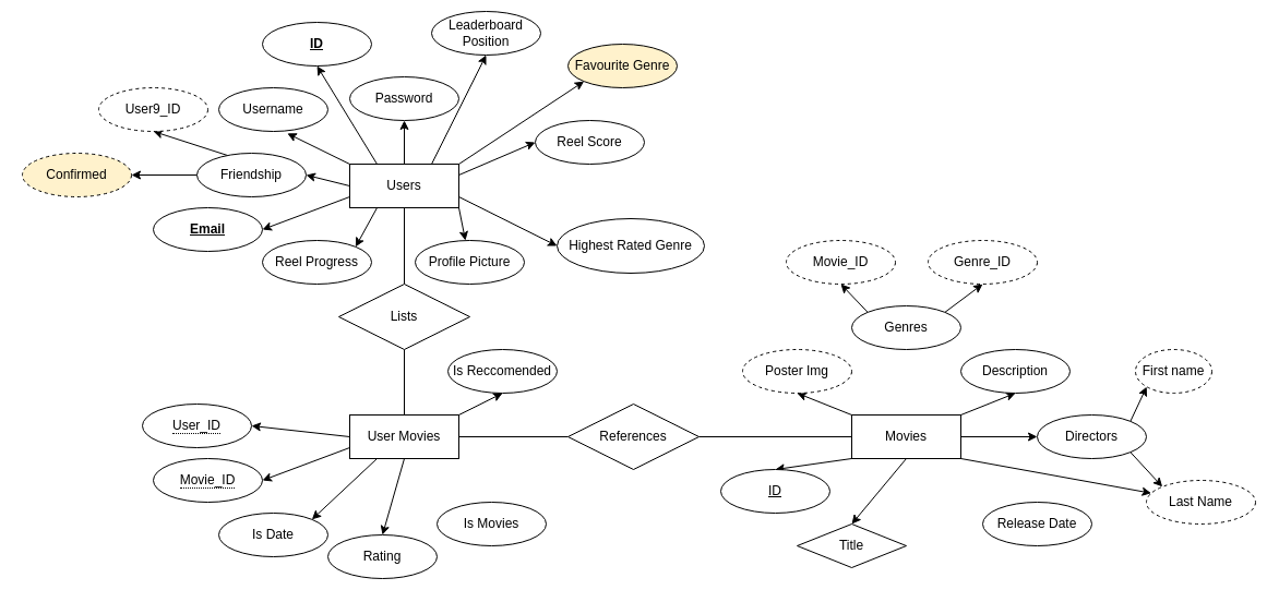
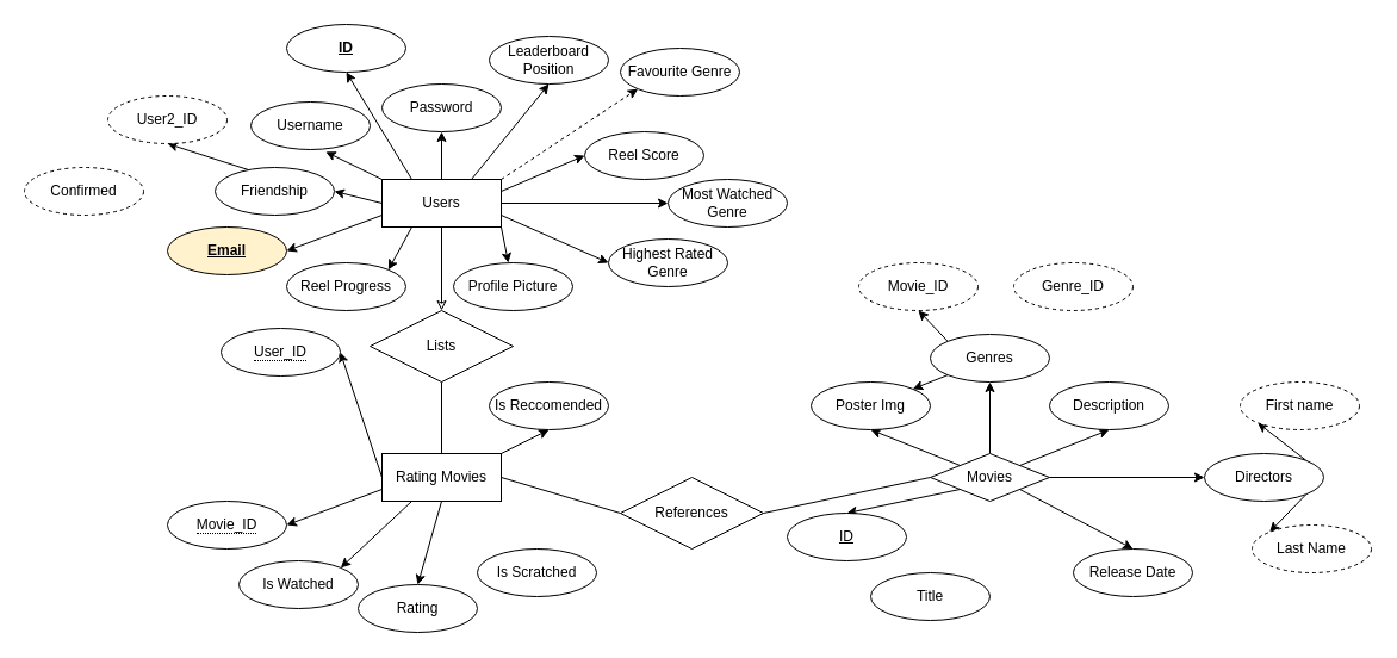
- <mxCell id="65" value="Leaderboard Position" style="ellipse;whiteSpace=wrap;html=1;align=center;" vertex="1" parent="1"><mxGeometry x="395" y="10" width="100" height="40" as="geometry" /></mxCell>
+ <mxCell id="65" value="Leaderboard Position" style="ellipse;whiteSpace=wrap;html=1;align=center;" vertex="1" parent="1"><mxGeometry x="410" y="30" width="100" height="40" as="geometry" /></mxCell>
- <mxCell id="62" value="Favourite Genre" style="ellipse;whiteSpace=wrap;html=1;align=center;fillColor=#fff2cc;" vertex="1" parent="1"><mxGeometry x="520" y="40" width="100" height="40" as="geometry" /></mxCell>
+ <mxCell id="62" value="Favourite Genre" style="ellipse;whiteSpace=wrap;html=1;align=center;" vertex="1" parent="1"><mxGeometry x="520" y="40" width="100" height="40" as="geometry" /></mxCell>
- <mxCell id="46" value="User9_ID" style="ellipse;whiteSpace=wrap;html=1;align=center;dashed=1;" parent="1" vertex="1"><mxGeometry y="80" width="100" height="40" as="geometry" x="90" /></mxCell>
+ <mxCell id="46" value="User2_ID" style="ellipse;whiteSpace=wrap;html=1;align=center;dashed=1;" parent="1" vertex="1"><mxGeometry y="80" width="100" height="40" as="geometry" x="90" /></mxCell>
- <mxCell id="13" value="Username" style="ellipse;whiteSpace=wrap;html=1;align=center;" parent="1" vertex="1"><mxGeometry x="200" y="80" width="100" height="40" as="geometry" /></mxCell>
+ <mxCell id="13" value="Username" style="ellipse;whiteSpace=wrap;html=1;align=center;" parent="1" vertex="1"><mxGeometry x="210" y="85" width="100" height="40" as="geometry" /></mxCell>
- <mxCell id="60" style="edgeStyle=none;rounded=0;orthogonalLoop=1;jettySize=auto;html=1;exitX=1;exitY=0;exitDx=0;exitDy=0;entryX=0;entryY=1;entryDx=0;entryDy=0;" edge="1" parent="1" source="11" target="62"><mxGeometry relative="1" as="geometry"><mxPoint x="660" y="30" as="sourcePoint" /></mxGeometry></mxCell>
+ <mxCell id="60" style="edgeStyle=none;rounded=0;orthogonalLoop=1;jettySize=auto;html=1;exitX=1;exitY=0;exitDx=0;exitDy=0;entryX=0;entryY=1;entryDx=0;entryDy=0;dashed=1;" edge="1" parent="1" source="11" target="62"><mxGeometry relative="1" as="geometry"><mxPoint x="660" y="30" as="sourcePoint" /></mxGeometry></mxCell>
- <mxCell id="47" value="Confirmed" style="ellipse;whiteSpace=wrap;html=1;align=center;dashed=1;fillColor=#fff2cc;" parent="1" vertex="1"><mxGeometry x="20" y="140" width="100" height="40" as="geometry" /></mxCell>
+ <mxCell id="47" value="Confirmed" style="ellipse;whiteSpace=wrap;html=1;align=center;dashed=1;" parent="1" vertex="1"><mxGeometry x="20" y="140" width="100" height="40" as="geometry" /></mxCell>
- <mxCell id="44" style="edgeStyle=none;rounded=0;orthogonalLoop=1;jettySize=auto;html=1;exitX=0;exitY=0.5;exitDx=0;exitDy=0;entryX=1;entryY=0.5;entryDx=0;entryDy=0;" parent="1" source="45" target="47" edge="1"><mxGeometry relative="1" as="geometry" /></mxCell>
+ <mxCell id="58" style="edgeStyle=none;rounded=0;orthogonalLoop=1;jettySize=auto;html=1;exitX=1;exitY=0.5;exitDx=0;exitDy=0;entryX=0;entryY=0.5;entryDx=0;entryDy=0;" edge="1" parent="1" source="11" target="64"><mxGeometry relative="1" as="geometry"><mxPoint x="635" y="70" as="sourcePoint" /></mxGeometry></mxCell>
+ <mxCell id="64" value="Most Watched Genre" style="ellipse;whiteSpace=wrap;html=1;align=center;" vertex="1" parent="1"><mxGeometry x="560" y="150" width="100" height="40" as="geometry" /></mxCell>
- <mxCell id="14" value="&lt;b&gt;Email&lt;/b&gt;" style="ellipse;whiteSpace=wrap;html=1;align=center;fontStyle=4;" parent="1" vertex="1"><mxGeometry x="140" y="190" width="100" height="40" as="geometry" /></mxCell>
+ <mxCell id="14" value="&lt;b&gt;Email&lt;/b&gt;" style="ellipse;whiteSpace=wrap;html=1;align=center;fontStyle=4;fillColor=#fff2cc;" parent="1" vertex="1"><mxGeometry x="140" y="190" width="100" height="40" as="geometry" /></mxCell>
- <mxCell id="63" value="Highest Rated Genre" style="ellipse;whiteSpace=wrap;html=1;align=center;" vertex="1" parent="1"><mxGeometry x="510" y="200" width="135" height="50" as="geometry" /></mxCell>
+ <mxCell id="63" value="Highest Rated Genre" style="ellipse;whiteSpace=wrap;html=1;align=center;" vertex="1" parent="1"><mxGeometry x="510" y="200" width="100" height="40" as="geometry" /></mxCell>
- <mxCell id="6" style="edgeStyle=none;rounded=0;orthogonalLoop=1;jettySize=auto;html=1;exitX=0.5;exitY=1;exitDx=0;exitDy=0;entryX=0.5;entryY=0;entryDx=0;entryDy=0;endArrow=none;endFill=0;" parent="1" source="11" target="26" edge="1"><mxGeometry relative="1" as="geometry" /></mxCell>
+ <mxCell id="6" style="edgeStyle=none;rounded=0;orthogonalLoop=1;jettySize=auto;html=1;exitX=0.5;exitY=1;exitDx=0;exitDy=0;entryX=0.5;entryY=0;entryDx=0;entryDy=0;endArrow=classic;endFill=0;" parent="1" source="11" target="26" edge="1"><mxGeometry relative="1" as="geometry" /></mxCell>
- <mxCell id="53" style="rounded=0;orthogonalLoop=1;jettySize=auto;html=1;exitX=1;exitY=0;exitDx=0;exitDy=0;entryX=0.5;entryY=1;entryDx=0;entryDy=0;" edge="1" parent="1" source="54" target="56"><mxGeometry relative="1" as="geometry" /></mxCell>
+ <mxCell id="53" style="rounded=0;orthogonalLoop=1;jettySize=auto;html=1;exitX=1;exitY=0;exitDx=0;exitDy=0;" edge="1" parent="1" source="54" target="50"><mxGeometry relative="1" as="geometry" /></mxCell>
- <mxCell id="50" value="Poster Img" style="ellipse;whiteSpace=wrap;html=1;align=center;dashed=1;" parent="1" vertex="1"><mxGeometry x="680" y="320" width="100" height="40" as="geometry" /></mxCell>
+ <mxCell id="50" value="Poster Img" style="ellipse;whiteSpace=wrap;html=1;align=center;" parent="1" vertex="1"><mxGeometry x="680" y="320" width="100" height="40" as="geometry" /></mxCell>
- <mxCell id="70" value="First name" style="ellipse;whiteSpace=wrap;html=1;align=center;dashed=1;" vertex="1" parent="1"><mxGeometry x="1040" y="320" width="70" height="40" as="geometry" /></mxCell>
+ <mxCell id="70" value="First name" style="ellipse;whiteSpace=wrap;html=1;align=center;dashed=1;" vertex="1" parent="1"><mxGeometry x="1040" y="320" width="100" height="40" as="geometry" /></mxCell>
+ <mxCell id="37" style="edgeStyle=orthogonalEdgeStyle;rounded=0;orthogonalLoop=1;jettySize=auto;html=1;exitX=0.5;exitY=0;exitDx=0;exitDy=0;entryX=0.5;entryY=1;entryDx=0;entryDy=0;" edge="1" parent="1" source="39" target="54"><mxGeometry relative="1" as="geometry" /></mxCell>
- <mxCell id="27" value="&lt;span style=&quot;border-bottom: 1px dotted&quot;&gt;User_ID&lt;/span&gt;" style="ellipse;whiteSpace=wrap;html=1;align=center;" parent="1" vertex="1"><mxGeometry x="130" y="370" width="100" height="40" as="geometry" /></mxCell>
+ <mxCell id="27" value="&lt;span style=&quot;border-bottom: 1px dotted&quot;&gt;User_ID&lt;/span&gt;" style="ellipse;whiteSpace=wrap;html=1;align=center;" parent="1" vertex="1"><mxGeometry x="185" y="275" width="100" height="40" as="geometry" /></mxCell>
- <mxCell id="24" value="User Movies" style="whiteSpace=wrap;html=1;align=center;" parent="1" vertex="1"><mxGeometry x="320" y="380" width="100" height="40" as="geometry" /></mxCell>
+ <mxCell id="24" value="Rating Movies" style="whiteSpace=wrap;html=1;align=center;" parent="1" vertex="1"><mxGeometry x="320" y="380" width="100" height="40" as="geometry" /></mxCell>
- <mxCell id="49" value="References" style="shape=rhombus;perimeter=rhombusPerimeter;whiteSpace=wrap;html=1;align=center;" parent="1" vertex="1"><mxGeometry x="520" y="370" width="120" height="60" as="geometry" /></mxCell>
+ <mxCell id="49" value="References" style="shape=rhombus;perimeter=rhombusPerimeter;whiteSpace=wrap;html=1;align=center;" parent="1" vertex="1"><mxGeometry x="520" y="400" width="120" height="60" as="geometry" /></mxCell>
- <mxCell id="39" value="Movies" style="whiteSpace=wrap;html=1;align=center;" parent="1" vertex="1"><mxGeometry x="780" y="380" width="100" height="40" as="geometry" /></mxCell>
+ <mxCell id="39" value="Movies" style="rhombus;whiteSpace=wrap;html=1;align=center;" parent="1" vertex="1"><mxGeometry x="780" y="380" width="100" height="40" as="geometry" /></mxCell>
- <mxCell id="69" value="Directors" style="ellipse;whiteSpace=wrap;html=1;align=center;" vertex="1" parent="1"><mxGeometry x="950" y="380" width="100" height="40" as="geometry" /></mxCell>
+ <mxCell id="69" value="Directors" style="ellipse;whiteSpace=wrap;html=1;align=center;" vertex="1" parent="1"><mxGeometry x="1010" y="380" width="100" height="40" as="geometry" /></mxCell>
- <mxCell id="34" style="edgeStyle=none;rounded=0;orthogonalLoop=1;jettySize=auto;html=1;exitX=1;exitY=1;exitDx=0;exitDy=0;" parent="1" source="39" target="71" edge="1"><mxGeometry relative="1" as="geometry" /></mxCell>
+ <mxCell id="34" style="edgeStyle=none;rounded=0;orthogonalLoop=1;jettySize=auto;html=1;exitX=1;exitY=1;exitDx=0;exitDy=0;entryX=0.5;entryY=0;entryDx=0;entryDy=0;" parent="1" source="39" target="42" edge="1"><mxGeometry relative="1" as="geometry" /></mxCell>
- <mxCell id="33" style="edgeStyle=none;rounded=0;orthogonalLoop=1;jettySize=auto;html=1;exitX=0.5;exitY=1;exitDx=0;exitDy=0;entryX=0.5;entryY=0;entryDx=0;entryDy=0;" parent="1" source="39" target="41" edge="1"><mxGeometry relative="1" as="geometry" /></mxCell>
- <mxCell id="31" value="Is Movies" style="ellipse;whiteSpace=wrap;html=1;align=center;" parent="1" vertex="1"><mxGeometry x="400" y="460" width="100" height="40" as="geometry" /></mxCell>
+ <mxCell id="31" value="Is Scratched" style="ellipse;whiteSpace=wrap;html=1;align=center;" parent="1" vertex="1"><mxGeometry x="400" y="460" width="100" height="40" as="geometry" /></mxCell>
- <mxCell id="29" value="Is Date" style="ellipse;whiteSpace=wrap;html=1;align=center;" parent="1" vertex="1"><mxGeometry x="200" y="470" width="100" height="40" as="geometry" /></mxCell>
+ <mxCell id="29" value="Is Watched" style="ellipse;whiteSpace=wrap;html=1;align=center;" parent="1" vertex="1"><mxGeometry x="200" y="470" width="100" height="40" as="geometry" /></mxCell>
- <mxCell id="41" value="Title" style="rhombus;whiteSpace=wrap;html=1;align=center;" parent="1" vertex="1"><mxGeometry x="730" y="480" width="100" height="40" as="geometry" /></mxCell>
+ <mxCell id="41" value="Title" style="ellipse;whiteSpace=wrap;html=1;align=center;" parent="1" vertex="1"><mxGeometry x="730" y="480" width="100" height="40" as="geometry" /></mxCell>
